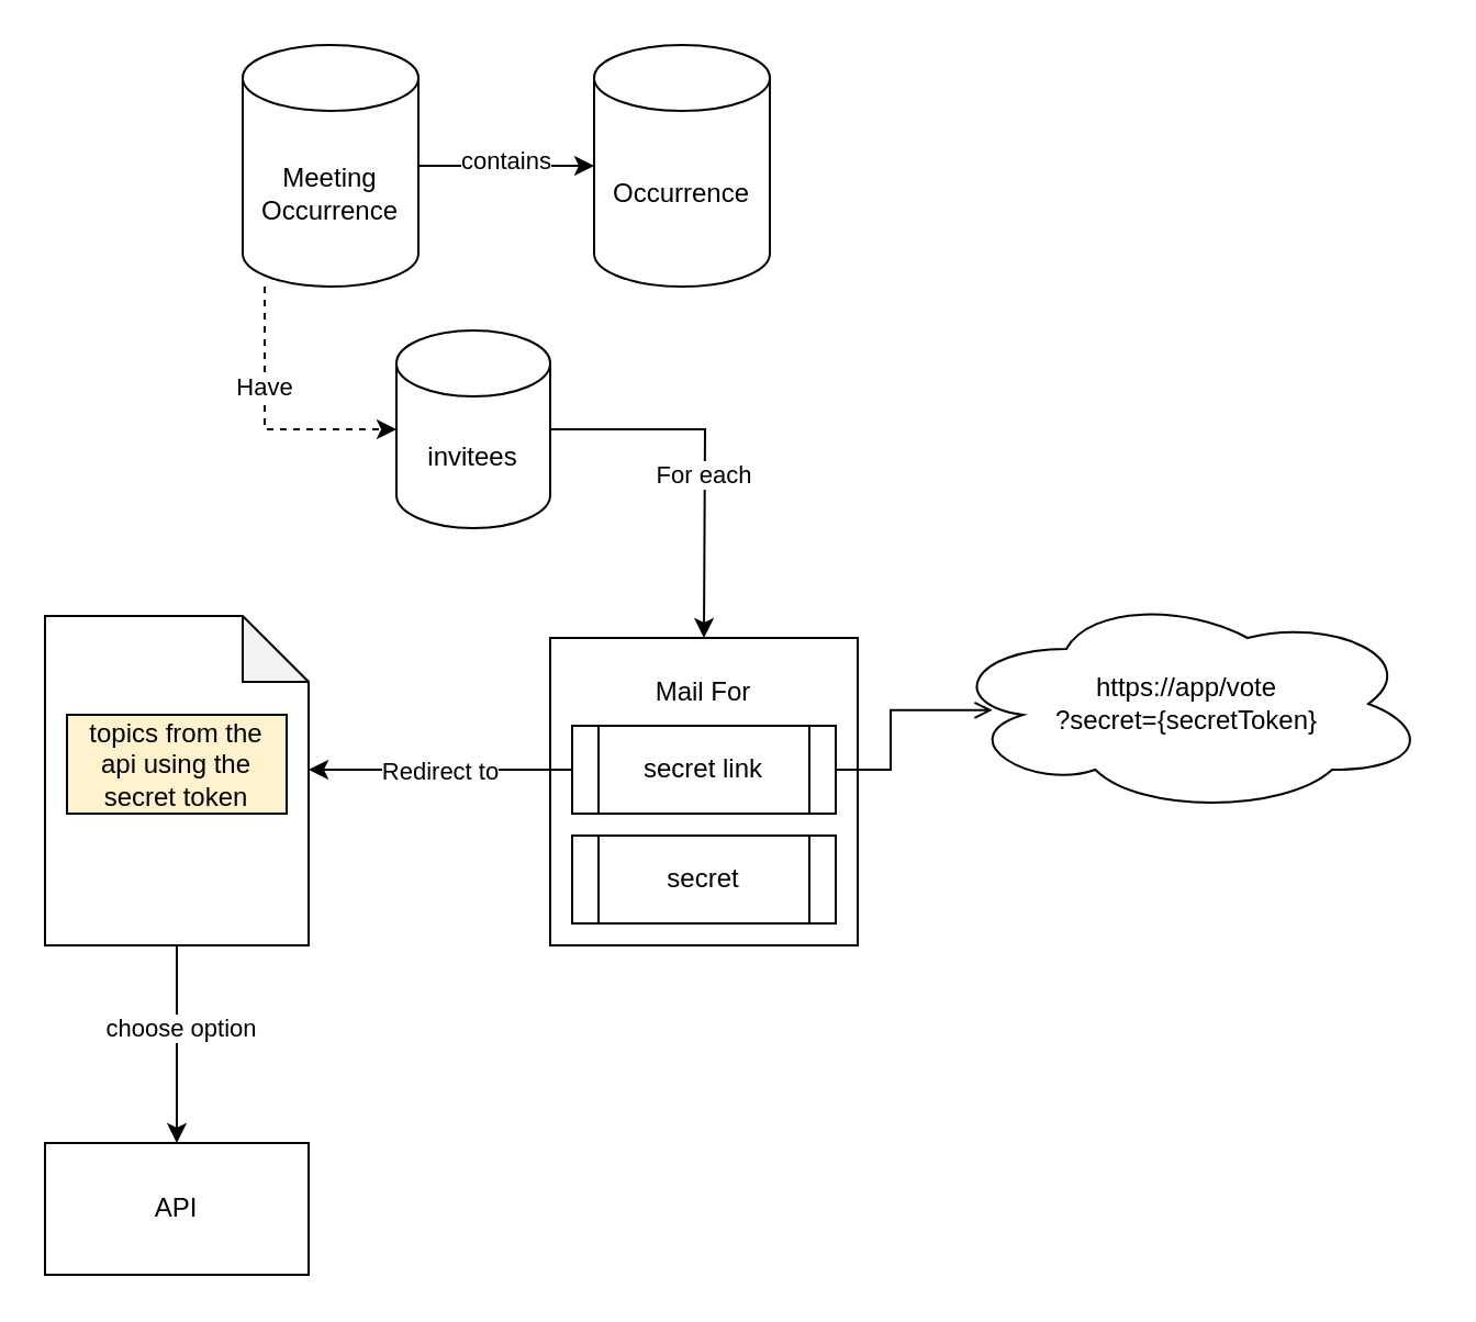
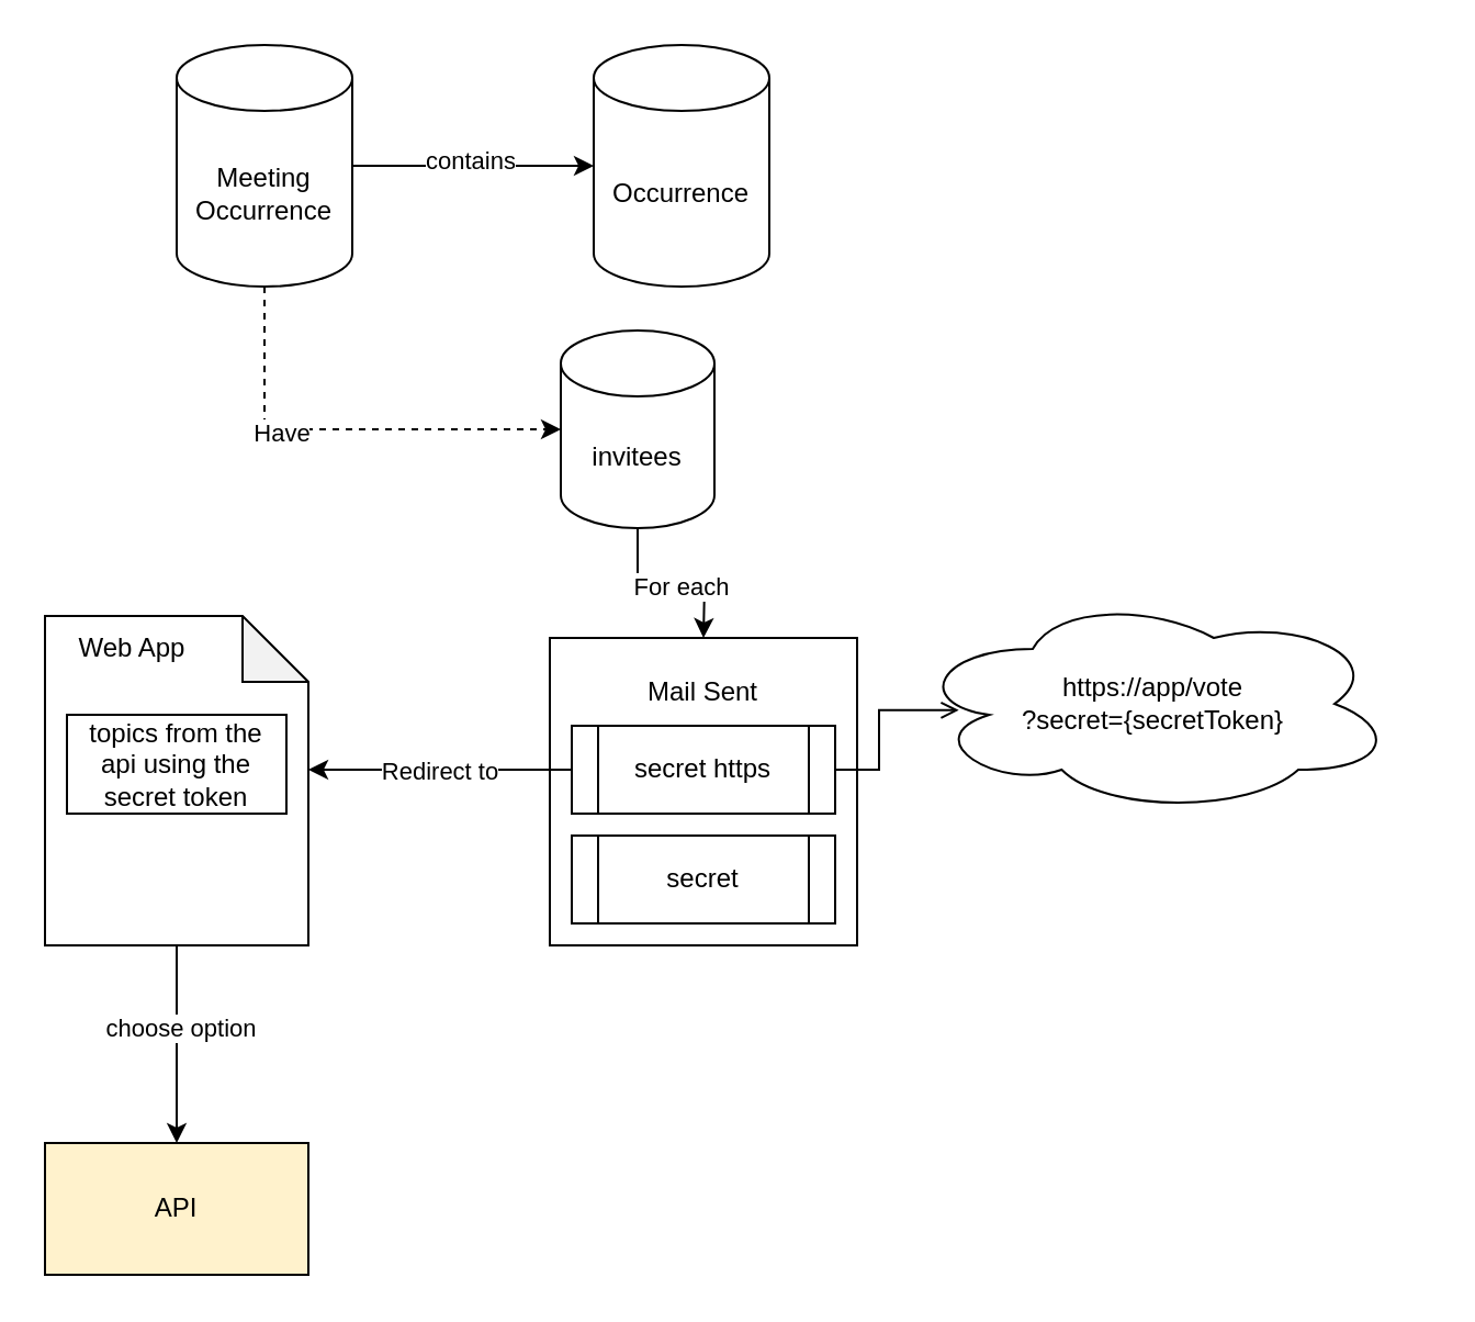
- <mxCell id="4" value="Meeting Occurrence" style="shape=cylinder3;whiteSpace=wrap;html=1;boundedLbl=1;backgroundOutline=1;size=15;" vertex="1" parent="1"><mxGeometry x="110" y="20" width="80" height="110" as="geometry" /></mxCell>
+ <mxCell id="4" value="Meeting Occurrence" style="shape=cylinder3;whiteSpace=wrap;html=1;boundedLbl=1;backgroundOutline=1;size=15;" vertex="1" parent="1"><mxGeometry x="80" y="20" width="80" height="110" as="geometry" /></mxCell>
- <mxCell id="8" value="invitees" style="shape=cylinder3;whiteSpace=wrap;html=1;boundedLbl=1;backgroundOutline=1;size=15;" vertex="1" parent="1"><mxGeometry x="180" y="150" width="70" height="90" as="geometry" /></mxCell>
+ <mxCell id="8" value="invitees" style="shape=cylinder3;whiteSpace=wrap;html=1;boundedLbl=1;backgroundOutline=1;size=15;" vertex="1" parent="1"><mxGeometry x="255" y="150" width="70" height="90" as="geometry" /></mxCell>
+ <mxCell id="20" value="Web App" style="text;html=1;align=center;verticalAlign=middle;whiteSpace=wrap;rounded=0;" vertex="1" parent="1"><mxGeometry x="30" y="280" width="60" height="30" as="geometry" /></mxCell>
- <mxCell id="12" value="Mail For" style="text;html=1;align=center;verticalAlign=middle;whiteSpace=wrap;rounded=0;" vertex="1" parent="1"><mxGeometry x="290" y="300" width="60" height="30" as="geometry" /></mxCell>
+ <mxCell id="12" value="Mail Sent" style="text;html=1;align=center;verticalAlign=middle;whiteSpace=wrap;rounded=0;" vertex="1" parent="1"><mxGeometry x="290" y="300" width="60" height="30" as="geometry" /></mxCell>
- <mxCell id="22" value="https://app/vote&lt;div&gt;?secret={secretToken}&lt;/div&gt;" style="ellipse;shape=cloud;whiteSpace=wrap;html=1;" vertex="1" parent="1"><mxGeometry x="430" y="270" width="220" height="100" as="geometry" /></mxCell>
+ <mxCell id="22" value="https://app/vote&lt;div&gt;?secret={secretToken}&lt;/div&gt;" style="ellipse;shape=cloud;whiteSpace=wrap;html=1;" vertex="1" parent="1"><mxGeometry x="415" y="270" width="220" height="100" as="geometry" /></mxCell>
- <mxCell id="21" value="topics from the api using the secret token" style="rounded=0;whiteSpace=wrap;html=1;fillColor=#fff2cc;" vertex="1" parent="1"><mxGeometry x="30" y="325" width="100" height="45" as="geometry" /></mxCell>
+ <mxCell id="21" value="topics from the api using the secret token" style="rounded=0;whiteSpace=wrap;html=1;" vertex="1" parent="1"><mxGeometry x="30" y="325" width="100" height="45" as="geometry" /></mxCell>
- <mxCell id="15" value="secret link" style="shape=process;whiteSpace=wrap;html=1;backgroundOutline=1;" vertex="1" parent="1"><mxGeometry x="260" y="330" width="120" height="40" as="geometry" /></mxCell>
+ <mxCell id="15" value="secret https" style="shape=process;whiteSpace=wrap;html=1;backgroundOutline=1;" vertex="1" parent="1"><mxGeometry x="260" y="330" width="120" height="40" as="geometry" /></mxCell>
- <mxCell id="24" value="API" style="rounded=0;whiteSpace=wrap;html=1;" vertex="1" parent="1"><mxGeometry x="20" y="520" width="120" height="60" as="geometry" /></mxCell>
+ <mxCell id="24" value="API" style="rounded=0;whiteSpace=wrap;html=1;fillColor=#fff2cc;" vertex="1" parent="1"><mxGeometry x="20" y="520" width="120" height="60" as="geometry" /></mxCell>
